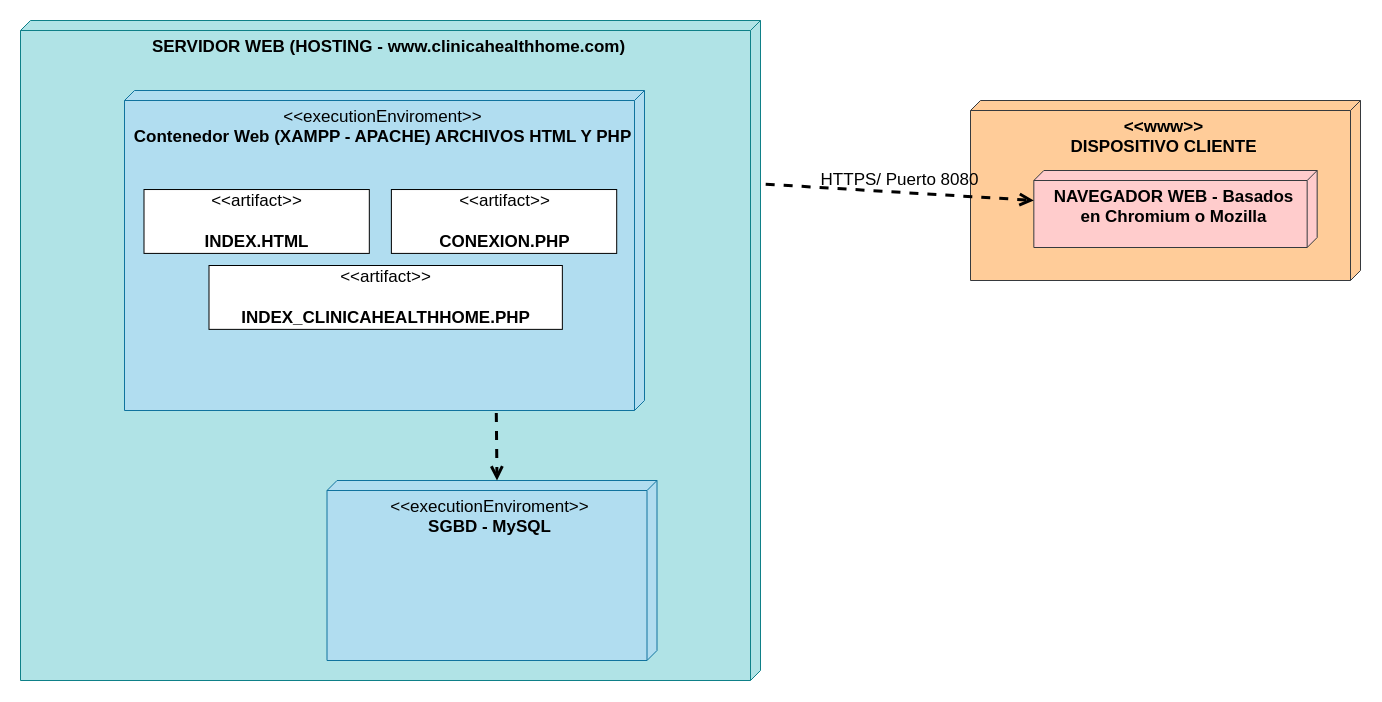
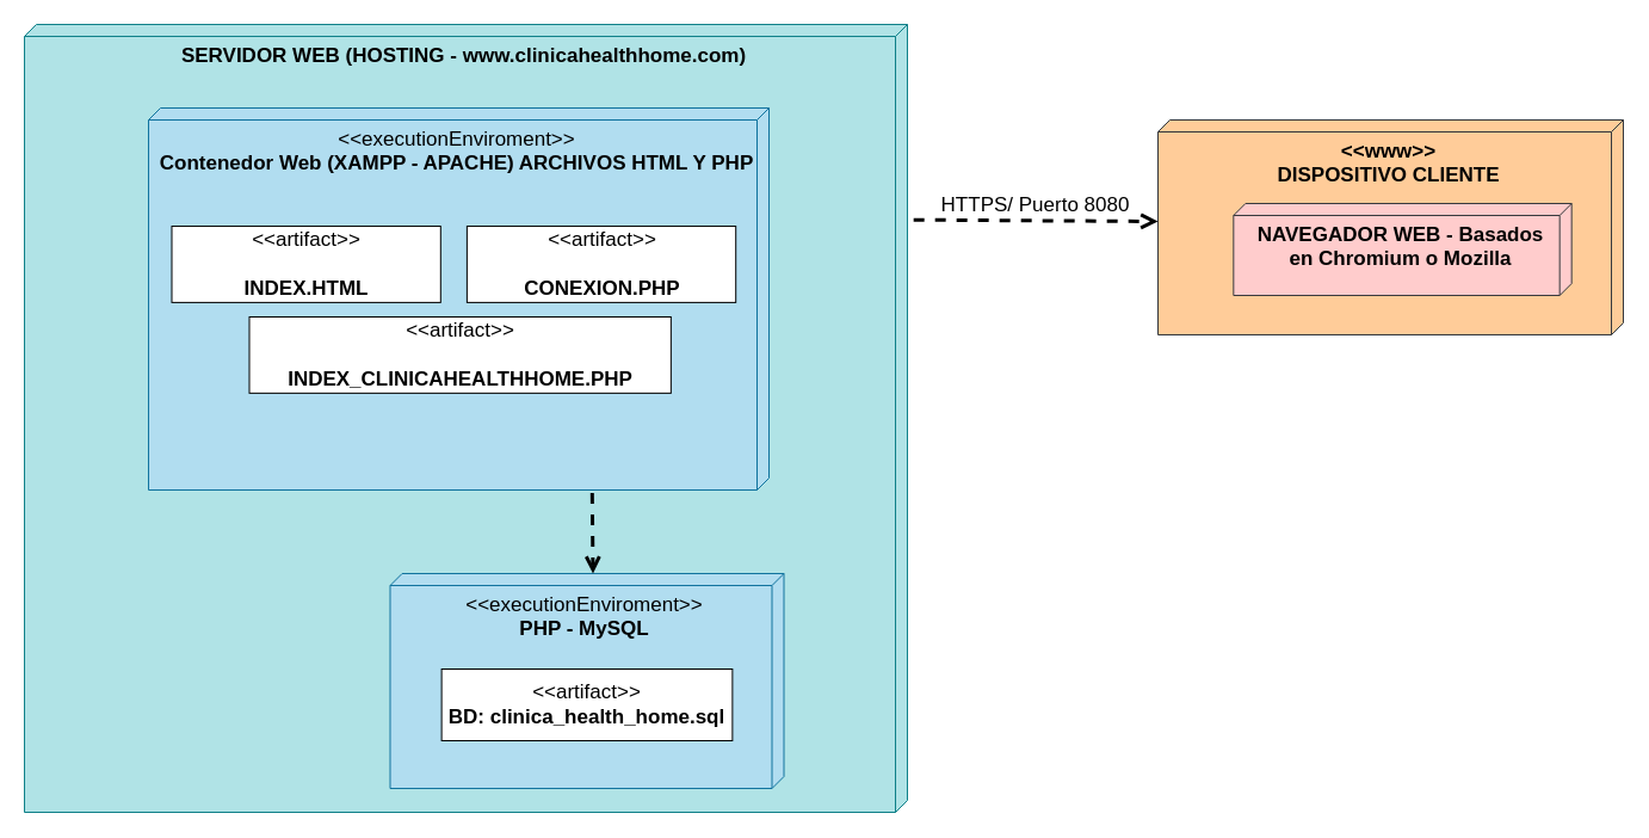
- <mxCell id="12" value="HTTPS/ Puerto 8080" style="endArrow=open;startArrow=none;endFill=0;startFill=0;endSize=8;html=1;verticalAlign=bottom;labelBackgroundColor=none;strokeWidth=3;rounded=0;dashed=1;fontSize=17;jumpSize=3;exitX=0.248;exitY=-0.007;exitDx=0;exitDy=0;exitPerimeter=0;" edge="1" parent="1" source="2" target="11"><mxGeometry width="160" relative="1" as="geometry"><mxPoint x="717.22" y="165.73" as="sourcePoint" /><mxPoint x="717" y="263.335" as="targetPoint" /></mxGeometry></mxCell>
+ <mxCell id="12" value="HTTPS/ Puerto 8080" style="endArrow=open;startArrow=none;endFill=0;startFill=0;endSize=8;html=1;verticalAlign=bottom;labelBackgroundColor=none;strokeWidth=3;rounded=0;dashed=1;fontSize=17;jumpSize=3;entryX=0;entryY=0;entryDx=85;entryDy=390;entryPerimeter=0;exitX=0.248;exitY=-0.007;exitDx=0;exitDy=0;exitPerimeter=0;" edge="1" parent="1" source="2" target="10"><mxGeometry width="160" relative="1" as="geometry"><mxPoint x="717.22" y="165.73" as="sourcePoint" /><mxPoint x="717" y="263.335" as="targetPoint" /></mxGeometry></mxCell>
- <mxCell id="7" value="&amp;lt;&amp;lt;executionEnviroment&amp;gt;&amp;gt;&lt;br style=&quot;font-size: 17px;&quot;&gt;&lt;b style=&quot;font-size: 17px;&quot;&gt;SGBD - MySQL&lt;br style=&quot;font-size: 17px;&quot;&gt;&lt;/b&gt;" style="verticalAlign=top;align=center;shape=cube;size=10;direction=south;html=1;boundedLbl=1;spacingLeft=5;fillColor=#b1ddf0;strokeColor=#10739e;fontSize=17;" vertex="1" parent="2"><mxGeometry x="306.5" y="460" width="330" height="180" as="geometry" /></mxCell>
+ <mxCell id="7" value="&amp;lt;&amp;lt;executionEnviroment&amp;gt;&amp;gt;&lt;br style=&quot;font-size: 17px;&quot;&gt;&lt;b style=&quot;font-size: 17px;&quot;&gt;PHP - MySQL&lt;br style=&quot;font-size: 17px;&quot;&gt;&lt;/b&gt;" style="verticalAlign=top;align=center;shape=cube;size=10;direction=south;html=1;boundedLbl=1;spacingLeft=5;fillColor=#b1ddf0;strokeColor=#10739e;fontSize=17;" vertex="1" parent="2"><mxGeometry x="306.5" y="460" width="330" height="180" as="geometry" /></mxCell>
+ <mxCell id="8" value="&amp;lt;&amp;lt;artifact&amp;gt;&amp;gt;&lt;br style=&quot;font-size: 17px;&quot;&gt;&lt;b style=&quot;font-size: 17px;&quot;&gt;BD: clinica_health_home.sql&lt;/b&gt;" style="text;html=1;align=center;verticalAlign=middle;dashed=0;fillColor=#ffffff;strokeColor=#000000;fontSize=17;" vertex="1" parent="2"><mxGeometry x="349.62" y="540" width="243.75" height="60" as="geometry" /></mxCell>
